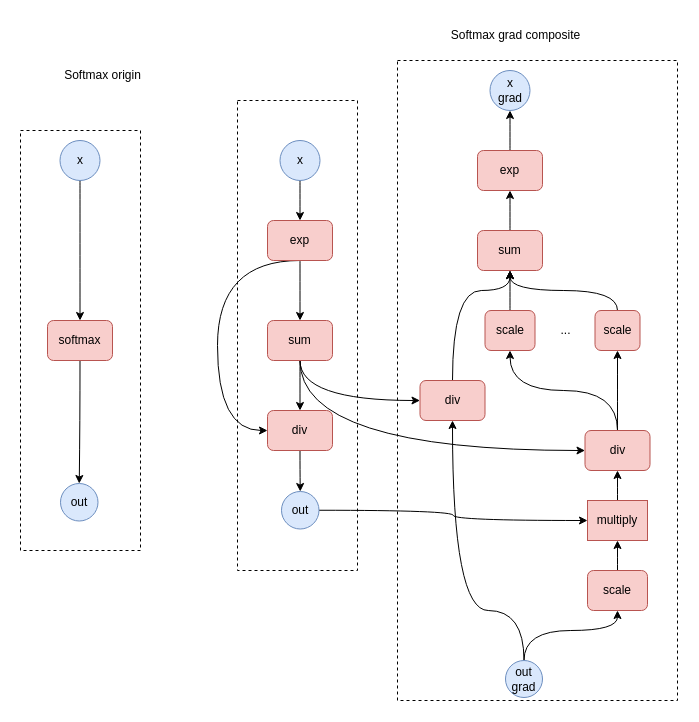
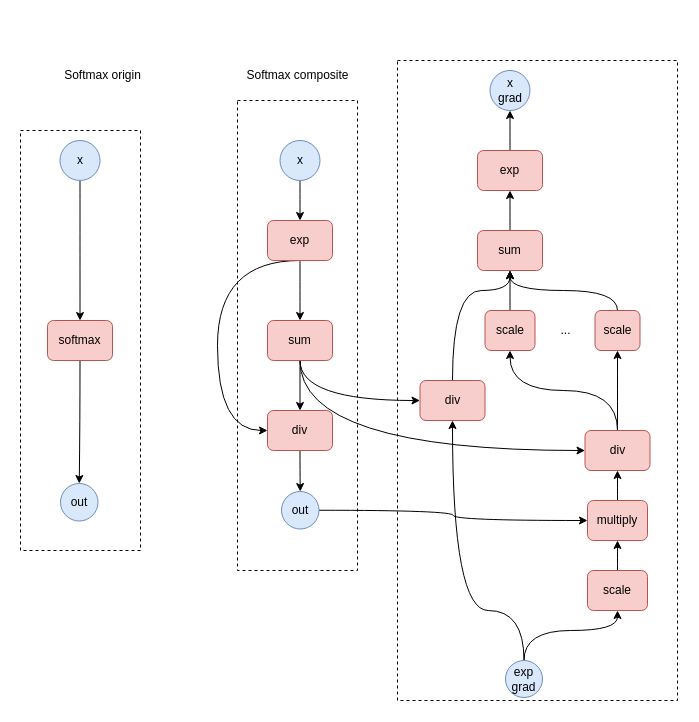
- <mxCell id="47" value="Softmax grad composite" style="text;html=1;align=center;verticalAlign=middle;resizable=0;points=[];autosize=1;strokeColor=none;fillColor=none;" vertex="1" parent="1"><mxGeometry x="439.5" y="20" width="150" height="30" as="geometry" /></mxCell>
+ <mxCell id="45" value="Softmax composite" style="text;html=1;align=center;verticalAlign=middle;resizable=0;points=[];autosize=1;strokeColor=none;fillColor=none;" vertex="1" parent="1"><mxGeometry x="232" y="60" width="130" height="30" as="geometry" /></mxCell>
- <mxCell id="36" value="multiply" style="whiteSpace=wrap;html=1;fillColor=#f8cecc;strokeColor=#b85450;rounded=0;" vertex="1" parent="1"><mxGeometry x="587" y="500" width="60" height="40" as="geometry" /></mxCell>
+ <mxCell id="36" value="multiply" style="rounded=1;whiteSpace=wrap;html=1;fillColor=#f8cecc;strokeColor=#b85450;" vertex="1" parent="1"><mxGeometry x="587" y="500" width="60" height="40" as="geometry" /></mxCell>
- <mxCell id="30" value="out&lt;br&gt;grad" style="ellipse;whiteSpace=wrap;html=1;aspect=fixed;fillColor=#dae8fc;strokeColor=#6c8ebf;" vertex="1" parent="1"><mxGeometry x="505" y="660" width="37" height="37" as="geometry" /></mxCell>
+ <mxCell id="30" value="exp&lt;br&gt;grad" style="ellipse;whiteSpace=wrap;html=1;aspect=fixed;fillColor=#dae8fc;strokeColor=#6c8ebf;" vertex="1" parent="1"><mxGeometry x="505" y="660" width="37" height="37" as="geometry" /></mxCell>
